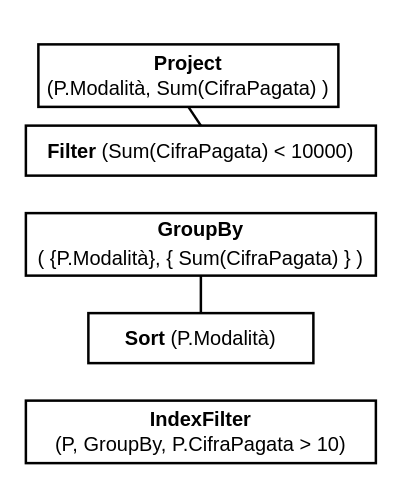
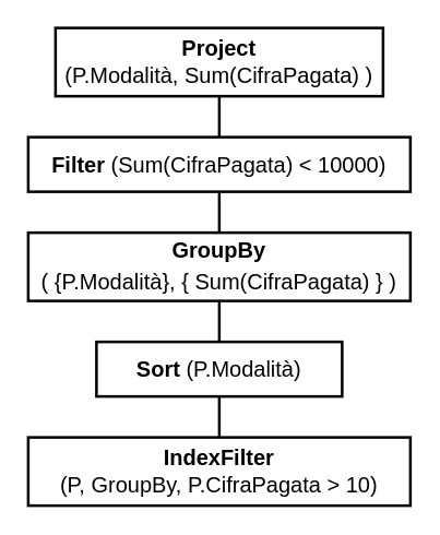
- <mxCell id="7" value="&lt;font style=&quot;font-size: 16px&quot;&gt;&lt;b&gt;Project&lt;/b&gt;&lt;br&gt;(P.Modalità, Sum(CifraPagata) )&lt;/font&gt;" style="text;html=1;fillColor=none;align=center;verticalAlign=middle;whiteSpace=wrap;rounded=0;strokeColor=#000000;strokeWidth=2;" vertex="1" parent="1"><mxGeometry x="30" y="35" width="240" height="50" as="geometry" /></mxCell>
+ <mxCell id="7" value="&lt;font style=&quot;font-size: 16px&quot;&gt;&lt;b&gt;Project&lt;/b&gt;&lt;br&gt;(P.Modalità, Sum(CifraPagata) )&lt;/font&gt;" style="text;html=1;fillColor=none;align=center;verticalAlign=middle;whiteSpace=wrap;rounded=0;strokeColor=#000000;strokeWidth=2;" vertex="1" parent="1"><mxGeometry x="40" y="20" width="240" height="50" as="geometry" /></mxCell>
+ <mxCell id="6" value="" style="endArrow=none;html=1;strokeWidth=2;entryX=0.5;entryY=1;entryDx=0;entryDy=0;exitX=0.5;exitY=0;exitDx=0;exitDy=0;" edge="1" parent="1" source="3" target="5"><mxGeometry width="50" height="50" relative="1" as="geometry"><mxPoint x="170" y="350" as="sourcePoint" /><mxPoint x="170" y="324" as="targetPoint" /></mxGeometry></mxCell>
+ <mxCell id="11" value="" style="edgeStyle=orthogonalEdgeStyle;rounded=0;orthogonalLoop=1;jettySize=auto;html=1;exitX=0.5;exitY=0;exitDx=0;exitDy=0;entryX=0.5;entryY=1;entryDx=0;entryDy=0;endArrow=none;endFill=0;strokeWidth=2;" edge="1" parent="1" source="2" target="10"><mxGeometry relative="1" as="geometry"><mxPoint x="170" y="270" as="sourcePoint" /><mxPoint x="180" y="310" as="targetPoint" /></mxGeometry></mxCell>
